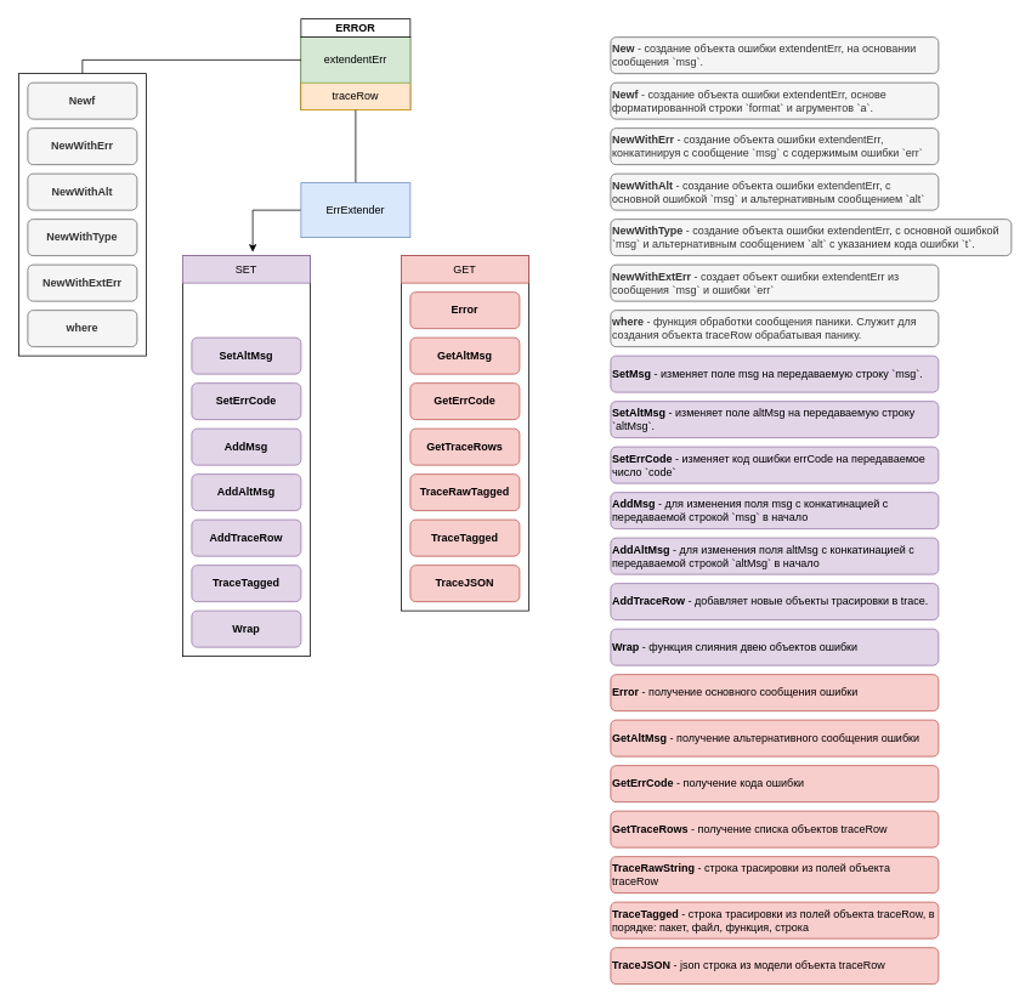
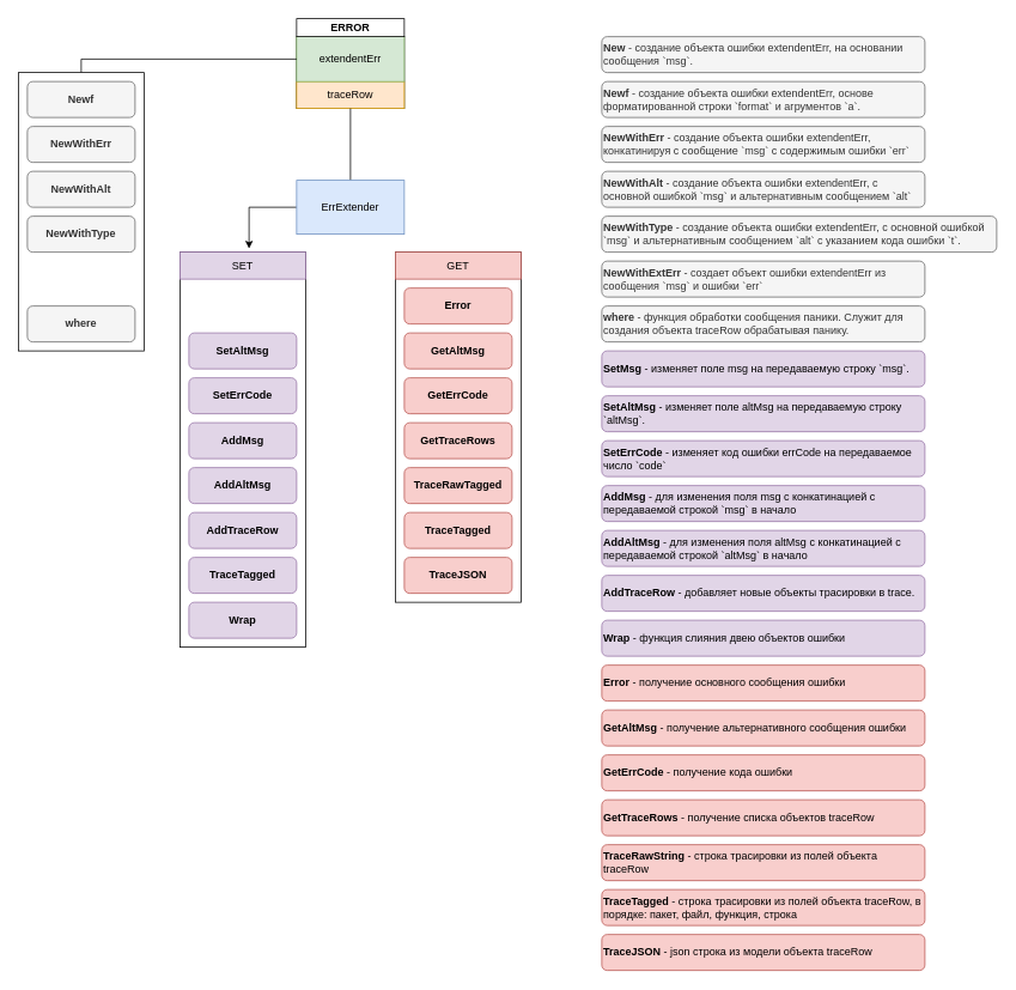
- <mxCell id="28" value="NewWithExtErr" style="rounded=1;whiteSpace=wrap;html=1;fontStyle=1;fillColor=#f5f5f5;strokeColor=#666666;fontColor=#333333;" parent="1" vertex="1"><mxGeometry x="30" y="290" width="120" height="40" as="geometry" /></mxCell>
